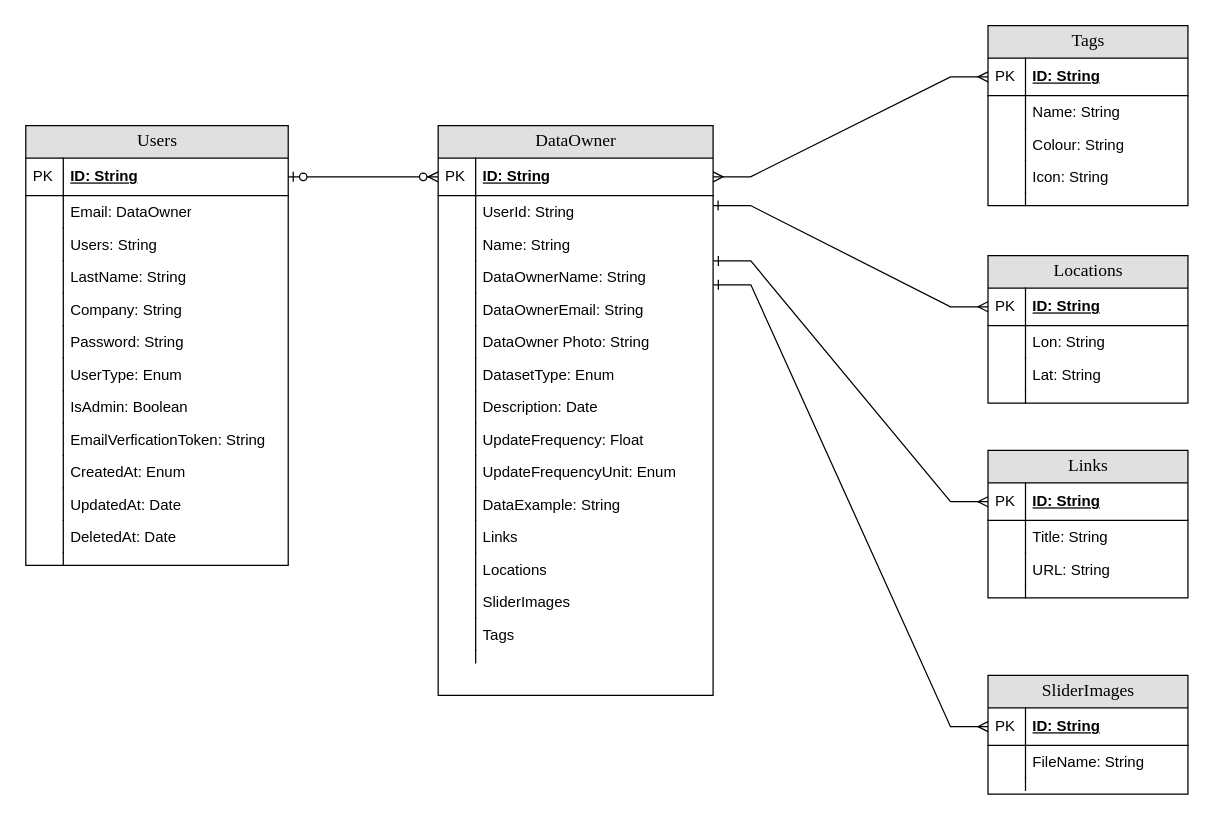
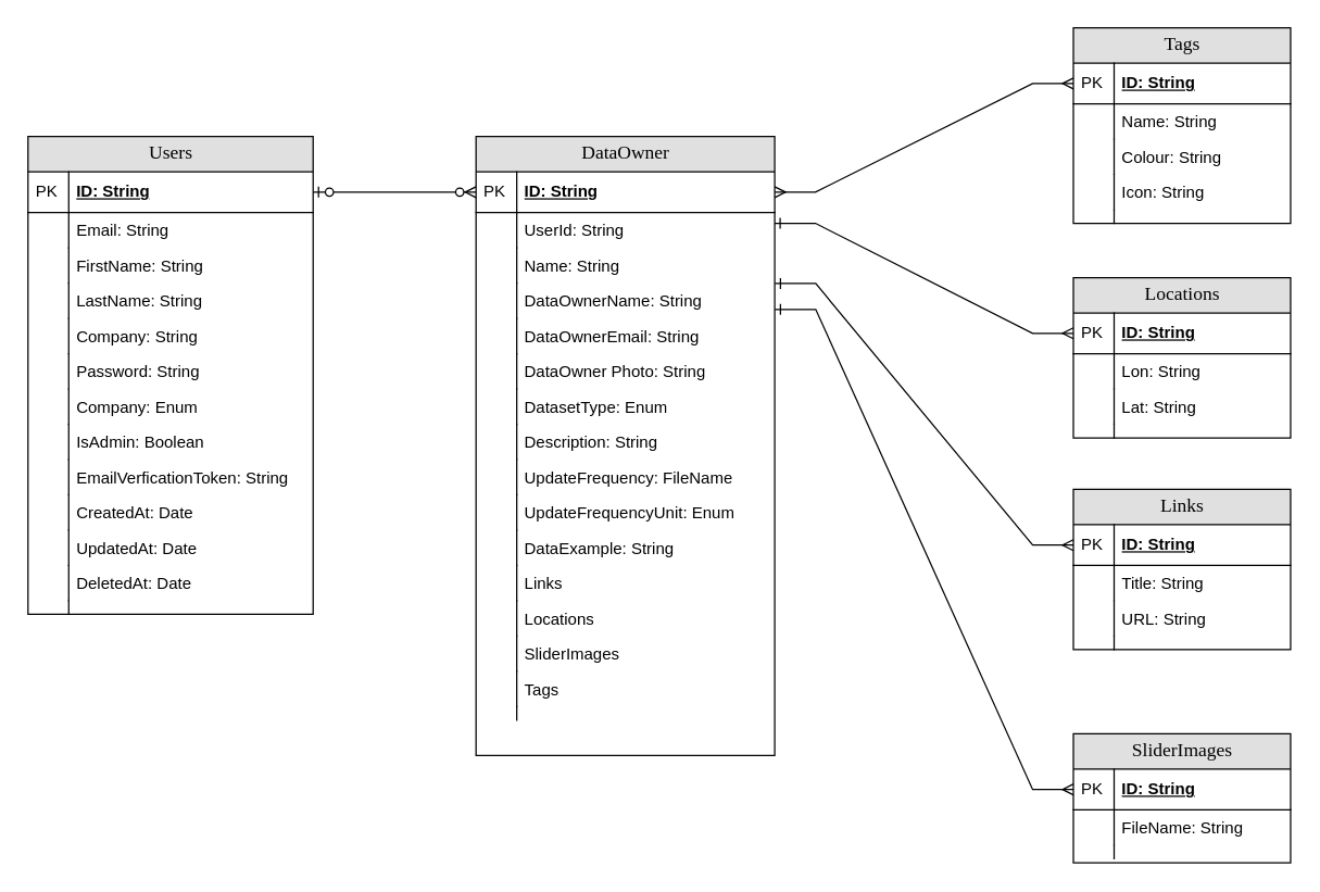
- <mxCell id="5" value="Email: DataOwner" style="shape=partialRectangle;top=0;left=0;right=0;bottom=0;html=1;align=left;verticalAlign=top;fillColor=none;spacingLeft=34;spacingRight=4;whiteSpace=wrap;overflow=hidden;rotatable=0;points=[[0,0.5],[1,0.5]];portConstraint=eastwest;dropTarget=0;" parent="2" vertex="1"><mxGeometry y="56" width="210" height="26" as="geometry" /></mxCell>
+ <mxCell id="5" value="Email: String" style="shape=partialRectangle;top=0;left=0;right=0;bottom=0;html=1;align=left;verticalAlign=top;fillColor=none;spacingLeft=34;spacingRight=4;whiteSpace=wrap;overflow=hidden;rotatable=0;points=[[0,0.5],[1,0.5]];portConstraint=eastwest;dropTarget=0;" parent="2" vertex="1"><mxGeometry y="56" width="210" height="26" as="geometry" /></mxCell>
- <mxCell id="7" value="Users: String" style="shape=partialRectangle;top=0;left=0;right=0;bottom=0;html=1;align=left;verticalAlign=top;fillColor=none;spacingLeft=34;spacingRight=4;whiteSpace=wrap;overflow=hidden;rotatable=0;points=[[0,0.5],[1,0.5]];portConstraint=eastwest;dropTarget=0;" parent="2" vertex="1"><mxGeometry y="82" width="210" height="26" as="geometry" /></mxCell>
+ <mxCell id="7" value="FirstName: String" style="shape=partialRectangle;top=0;left=0;right=0;bottom=0;html=1;align=left;verticalAlign=top;fillColor=none;spacingLeft=34;spacingRight=4;whiteSpace=wrap;overflow=hidden;rotatable=0;points=[[0,0.5],[1,0.5]];portConstraint=eastwest;dropTarget=0;" parent="2" vertex="1"><mxGeometry y="82" width="210" height="26" as="geometry" /></mxCell>
- <mxCell id="15" value="UserType: Enum" style="shape=partialRectangle;top=0;left=0;right=0;bottom=0;html=1;align=left;verticalAlign=top;fillColor=none;spacingLeft=34;spacingRight=4;whiteSpace=wrap;overflow=hidden;rotatable=0;points=[[0,0.5],[1,0.5]];portConstraint=eastwest;dropTarget=0;" vertex="1" parent="2"><mxGeometry y="186" width="210" height="26" as="geometry" /></mxCell>
+ <mxCell id="15" value="Company: Enum" style="shape=partialRectangle;top=0;left=0;right=0;bottom=0;html=1;align=left;verticalAlign=top;fillColor=none;spacingLeft=34;spacingRight=4;whiteSpace=wrap;overflow=hidden;rotatable=0;points=[[0,0.5],[1,0.5]];portConstraint=eastwest;dropTarget=0;" vertex="1" parent="2"><mxGeometry y="186" width="210" height="26" as="geometry" /></mxCell>
- <mxCell id="45" value="Description: Date" style="shape=partialRectangle;top=0;left=0;right=0;bottom=0;html=1;align=left;verticalAlign=top;fillColor=none;spacingLeft=34;spacingRight=4;whiteSpace=wrap;overflow=hidden;rotatable=0;points=[[0,0.5],[1,0.5]];portConstraint=eastwest;dropTarget=0;" vertex="1" parent="30"><mxGeometry y="212" width="220" height="26" as="geometry" /></mxCell>
+ <mxCell id="45" value="Description: String" style="shape=partialRectangle;top=0;left=0;right=0;bottom=0;html=1;align=left;verticalAlign=top;fillColor=none;spacingLeft=34;spacingRight=4;whiteSpace=wrap;overflow=hidden;rotatable=0;points=[[0,0.5],[1,0.5]];portConstraint=eastwest;dropTarget=0;" vertex="1" parent="30"><mxGeometry y="212" width="220" height="26" as="geometry" /></mxCell>
- <mxCell id="47" value="UpdateFrequency: Float" style="shape=partialRectangle;top=0;left=0;right=0;bottom=0;html=1;align=left;verticalAlign=top;fillColor=none;spacingLeft=34;spacingRight=4;whiteSpace=wrap;overflow=hidden;rotatable=0;points=[[0,0.5],[1,0.5]];portConstraint=eastwest;dropTarget=0;" vertex="1" parent="30"><mxGeometry y="238" width="220" height="26" as="geometry" /></mxCell>
+ <mxCell id="47" value="UpdateFrequency: FileName" style="shape=partialRectangle;top=0;left=0;right=0;bottom=0;html=1;align=left;verticalAlign=top;fillColor=none;spacingLeft=34;spacingRight=4;whiteSpace=wrap;overflow=hidden;rotatable=0;points=[[0,0.5],[1,0.5]];portConstraint=eastwest;dropTarget=0;" vertex="1" parent="30"><mxGeometry y="238" width="220" height="26" as="geometry" /></mxCell>
- <mxCell id="21" value="CreatedAt: Enum" style="shape=partialRectangle;top=0;left=0;right=0;bottom=0;html=1;align=left;verticalAlign=top;fillColor=none;spacingLeft=34;spacingRight=4;whiteSpace=wrap;overflow=hidden;rotatable=0;points=[[0,0.5],[1,0.5]];portConstraint=eastwest;dropTarget=0;" vertex="1" parent="2"><mxGeometry y="264" width="210" height="26" as="geometry" /></mxCell>
+ <mxCell id="21" value="CreatedAt: Date" style="shape=partialRectangle;top=0;left=0;right=0;bottom=0;html=1;align=left;verticalAlign=top;fillColor=none;spacingLeft=34;spacingRight=4;whiteSpace=wrap;overflow=hidden;rotatable=0;points=[[0,0.5],[1,0.5]];portConstraint=eastwest;dropTarget=0;" vertex="1" parent="2"><mxGeometry y="264" width="210" height="26" as="geometry" /></mxCell>
